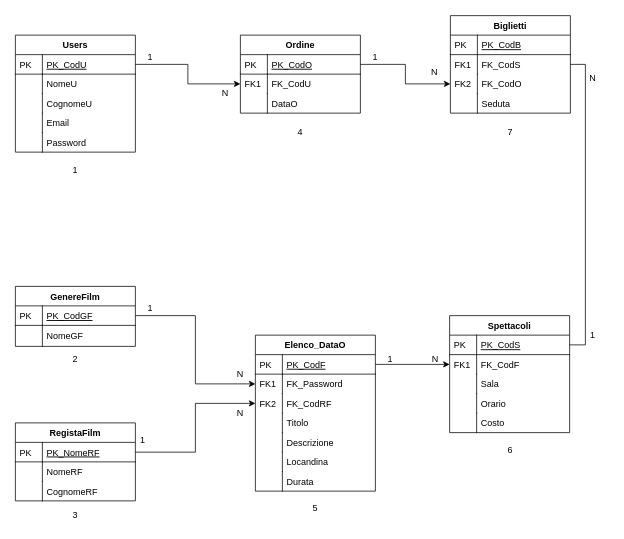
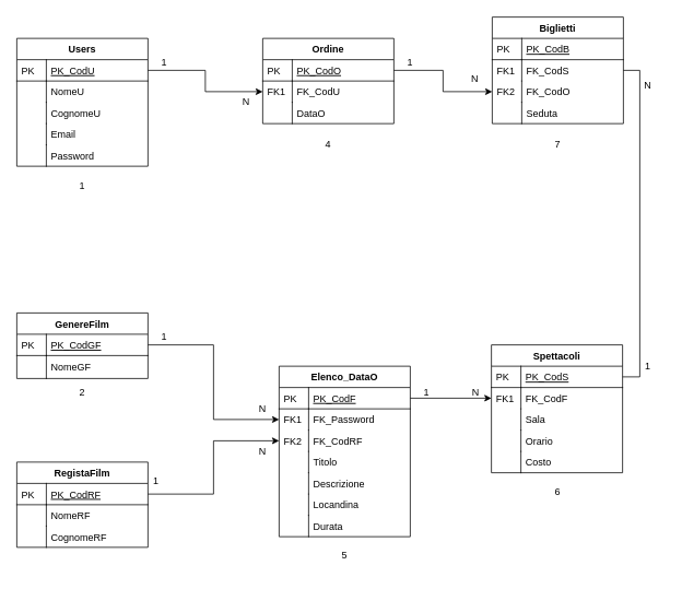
- <mxCell id="71" value="PK_NomeRF" style="shape=partialRectangle;top=0;left=0;right=0;bottom=1;align=left;verticalAlign=top;fillColor=none;spacingLeft=40;spacingRight=4;overflow=hidden;rotatable=0;points=[[0,0.5],[1,0.5]];portConstraint=eastwest;dropTarget=0;rounded=0;shadow=0;strokeWidth=1;fontStyle=4" parent="70" vertex="1"><mxGeometry y="26" width="160" height="26" as="geometry" /></mxCell>
+ <mxCell id="71" value="PK_CodRF" style="shape=partialRectangle;top=0;left=0;right=0;bottom=1;align=left;verticalAlign=top;fillColor=none;spacingLeft=40;spacingRight=4;overflow=hidden;rotatable=0;points=[[0,0.5],[1,0.5]];portConstraint=eastwest;dropTarget=0;rounded=0;shadow=0;strokeWidth=1;fontStyle=4" parent="70" vertex="1"><mxGeometry y="26" width="160" height="26" as="geometry" /></mxCell>
- <mxCell id="91" value="3" style="text;html=1;strokeColor=none;fillColor=none;align=center;verticalAlign=middle;whiteSpace=wrap;rounded=0;" vertex="1" parent="1"><mxGeometry x="80" y="676" width="40" height="20" as="geometry" /></mxCell>
